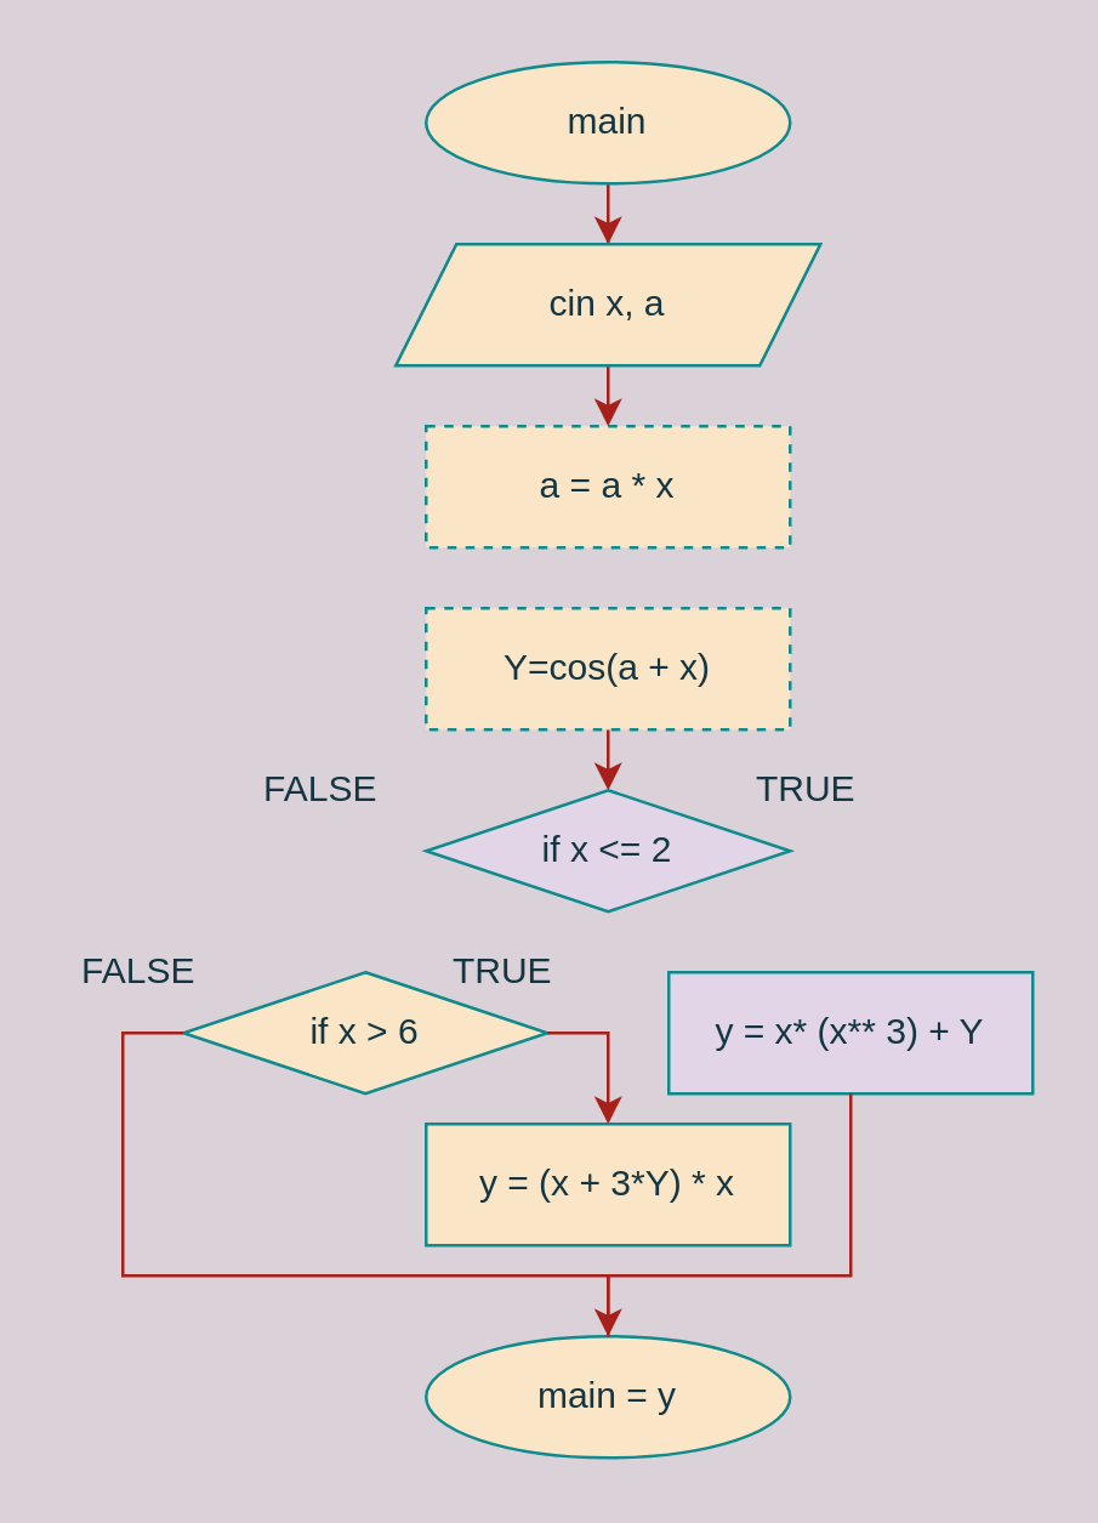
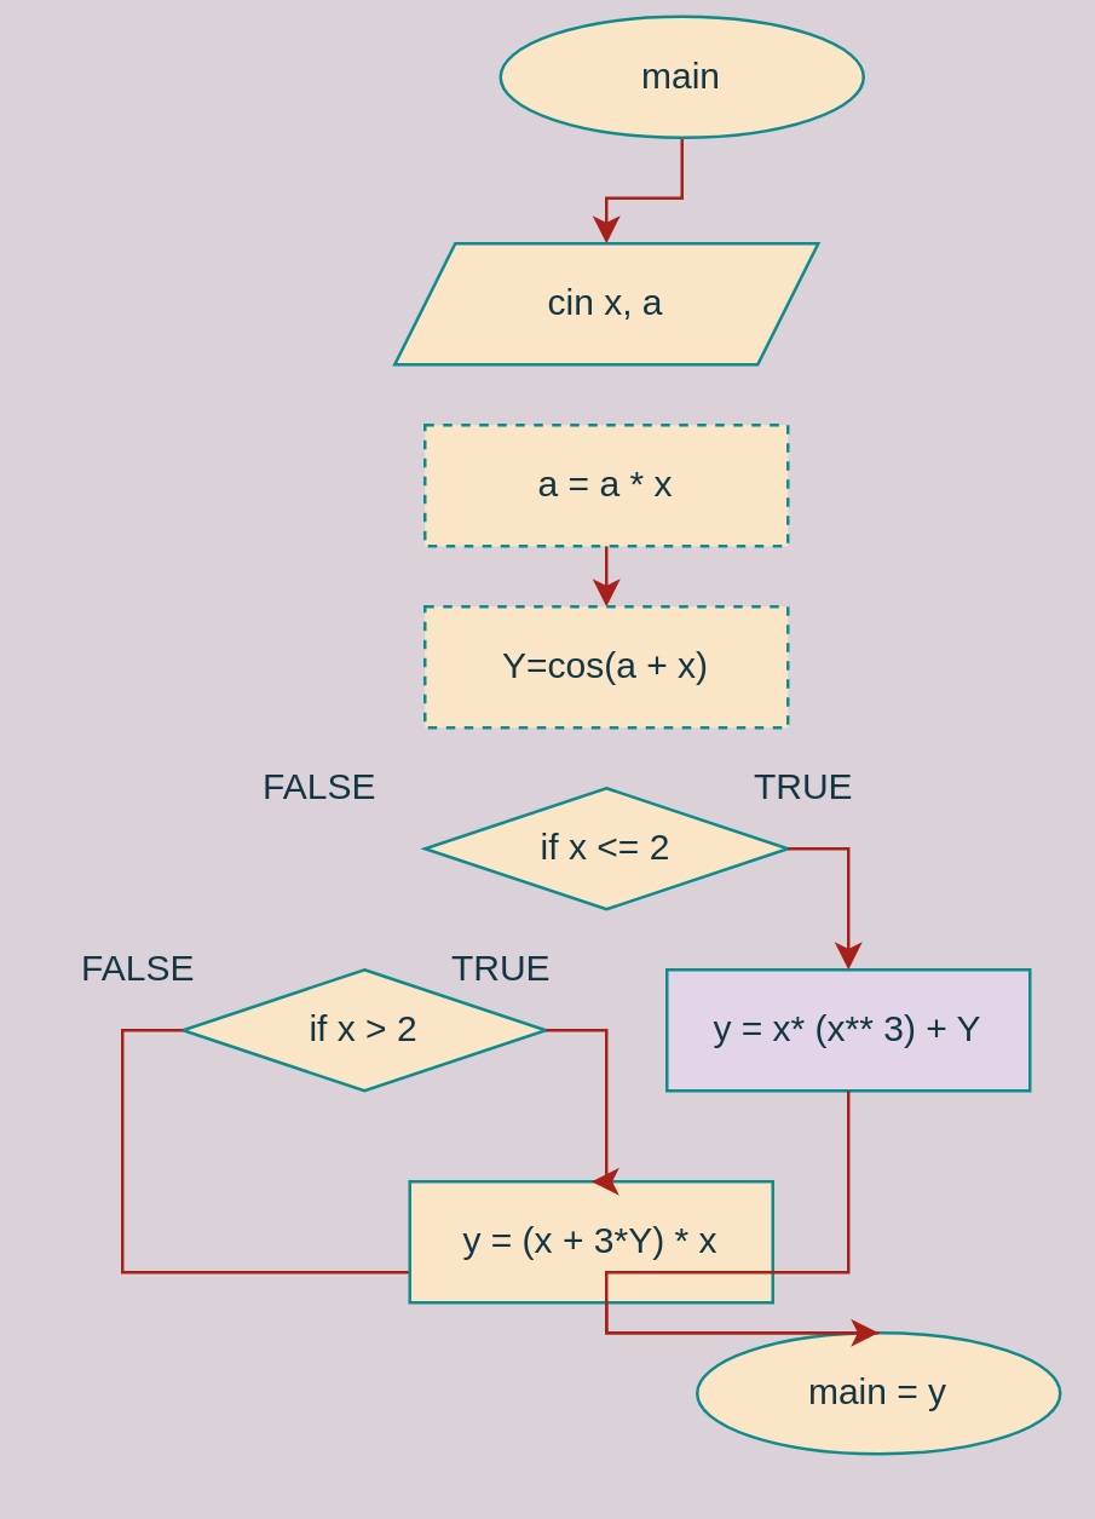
- <mxCell id="5" value="main" style="ellipse;whiteSpace=wrap;html=1;fillColor=#FAE5C7;strokeColor=#0F8B8D;fontColor=#143642;" vertex="1" parent="1"><mxGeometry width="120" height="40" as="geometry" x="140" y="20" /></mxCell>
+ <mxCell id="5" value="main" style="ellipse;whiteSpace=wrap;html=1;fillColor=#FAE5C7;strokeColor=#0F8B8D;fontColor=#143642;" vertex="1" parent="1"><mxGeometry x="165" y="5" width="120" height="40" as="geometry" /></mxCell>
- <mxCell id="6" style="edgeStyle=orthogonalEdgeStyle;rounded=0;orthogonalLoop=1;jettySize=auto;html=1;exitX=0.5;exitY=1;exitDx=0;exitDy=0;entryX=0.5;entryY=0;entryDx=0;entryDy=0;strokeColor=#A8201A;fontColor=#143642;labelBackgroundColor=#DAD2D8;" edge="1" parent="1" source="7" target="3"><mxGeometry relative="1" as="geometry" /></mxCell>
+ <mxCell id="2" style="edgeStyle=orthogonalEdgeStyle;rounded=0;orthogonalLoop=1;jettySize=auto;html=1;exitX=0.5;exitY=1;exitDx=0;exitDy=0;entryX=0.5;entryY=0;entryDx=0;entryDy=0;strokeColor=#A8201A;fontColor=#143642;labelBackgroundColor=#DAD2D8;" edge="1" parent="1" source="3" target="9"><mxGeometry relative="1" as="geometry" /></mxCell>
- <mxCell id="8" style="edgeStyle=orthogonalEdgeStyle;rounded=0;orthogonalLoop=1;jettySize=auto;html=1;exitX=0.5;exitY=1;exitDx=0;exitDy=0;entryX=0.5;entryY=0;entryDx=0;entryDy=0;strokeColor=#A8201A;fontColor=#143642;labelBackgroundColor=#DAD2D8;" edge="1" parent="1" source="9" target="10"><mxGeometry relative="1" as="geometry" /></mxCell>
- <mxCell id="10" value="if x &amp;lt;= 2" style="rhombus;whiteSpace=wrap;html=1;fillColor=#e1d5e7;strokeColor=#0F8B8D;fontColor=#143642;" vertex="1" parent="1"><mxGeometry y="260" width="120" height="40" as="geometry" x="140" /></mxCell>
+ <mxCell id="10" value="if x &amp;lt;= 2" style="rhombus;whiteSpace=wrap;html=1;fillColor=#FAE5C7;strokeColor=#0F8B8D;fontColor=#143642;" vertex="1" parent="1"><mxGeometry y="260" width="120" height="40" as="geometry" x="140" /></mxCell>
+ <mxCell id="20" style="edgeStyle=orthogonalEdgeStyle;rounded=0;orthogonalLoop=1;jettySize=auto;html=1;exitX=1;exitY=0.5;exitDx=0;exitDy=0;strokeColor=#A8201A;fontColor=#143642;labelBackgroundColor=#DAD2D8;entryX=0.5;entryY=0;entryDx=0;entryDy=0;" edge="1" parent="1" source="10" target="13"><mxGeometry relative="1" as="geometry"><mxPoint x="350" y="215" as="sourcePoint" /><mxPoint x="360" y="305" as="targetPoint" /><Array as="points"><mxPoint x="280" y="280" /></Array></mxGeometry></mxCell>
- <mxCell id="15" value="if x &amp;gt; 6" style="rhombus;whiteSpace=wrap;html=1;fillColor=#FAE5C7;strokeColor=#0F8B8D;fontColor=#143642;" vertex="1" parent="1"><mxGeometry x="60" y="320" width="120" height="40" as="geometry" /></mxCell>
+ <mxCell id="15" value="if x &amp;gt; 2" style="rhombus;whiteSpace=wrap;html=1;fillColor=#FAE5C7;strokeColor=#0F8B8D;fontColor=#143642;" vertex="1" parent="1"><mxGeometry x="60" y="320" width="120" height="40" as="geometry" /></mxCell>
- <mxCell id="19" value="&lt;span style=&quot;text-align: -webkit-left&quot;&gt;y = (x&amp;nbsp;&lt;/span&gt;&lt;span style=&quot;text-align: -webkit-left&quot;&gt;+ 3*Y) * x&lt;/span&gt;" style="rounded=0;whiteSpace=wrap;html=1;fillColor=#FAE5C7;strokeColor=#0F8B8D;fontColor=#143642;" vertex="1" parent="1"><mxGeometry y="370" width="120" height="40" as="geometry" x="140" /></mxCell>
+ <mxCell id="19" value="&lt;span style=&quot;text-align: -webkit-left&quot;&gt;y = (x&amp;nbsp;&lt;/span&gt;&lt;span style=&quot;text-align: -webkit-left&quot;&gt;+ 3*Y) * x&lt;/span&gt;" style="rounded=0;whiteSpace=wrap;html=1;fillColor=#FAE5C7;strokeColor=#0F8B8D;fontColor=#143642;" vertex="1" parent="1"><mxGeometry x="135" y="390" width="120" height="40" as="geometry" /></mxCell>
- <mxCell id="14" value="main = y" style="ellipse;whiteSpace=wrap;html=1;fillColor=#FAE5C7;strokeColor=#0F8B8D;fontColor=#143642;" vertex="1" parent="1"><mxGeometry y="440" width="120" height="40" as="geometry" x="140" /></mxCell>
+ <mxCell id="14" value="main = y" style="ellipse;whiteSpace=wrap;html=1;fillColor=#FAE5C7;strokeColor=#0F8B8D;fontColor=#143642;" vertex="1" parent="1"><mxGeometry x="230" y="440" width="120" height="40" as="geometry" /></mxCell>
